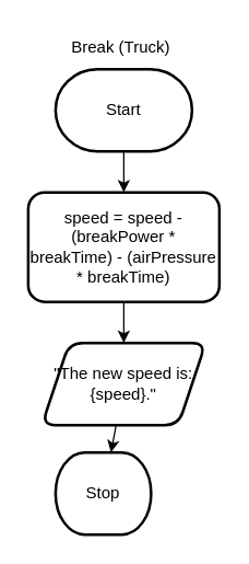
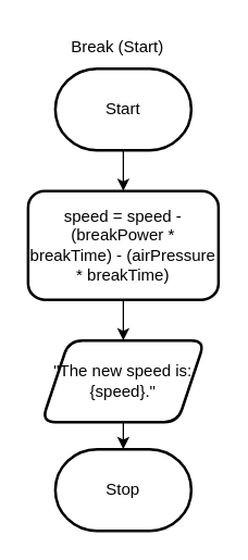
- <mxCell id="9" value="&lt;font color=&quot;#000000&quot;&gt;Break (Truck)&lt;/font&gt;" style="text;whiteSpace=wrap;html=1;" vertex="1" parent="1"><mxGeometry x="50" y="20" width="100" height="40" as="geometry" /></mxCell>
+ <mxCell id="9" value="&lt;font color=&quot;#000000&quot;&gt;Break (Start)&lt;/font&gt;" style="text;whiteSpace=wrap;html=1;" vertex="1" parent="1"><mxGeometry x="50" y="20" width="100" height="40" as="geometry" /></mxCell>
- <mxCell id="8" value="Stop" style="strokeWidth=2;html=1;shape=mxgraph.flowchart.terminator;whiteSpace=wrap;" vertex="1" parent="1"><mxGeometry x="40" y="330" width="70" height="60" as="geometry" /></mxCell>
+ <mxCell id="8" value="Stop" style="strokeWidth=2;html=1;shape=mxgraph.flowchart.terminator;whiteSpace=wrap;" vertex="1" parent="1"><mxGeometry x="40" y="330" width="100" height="60" as="geometry" /></mxCell>
